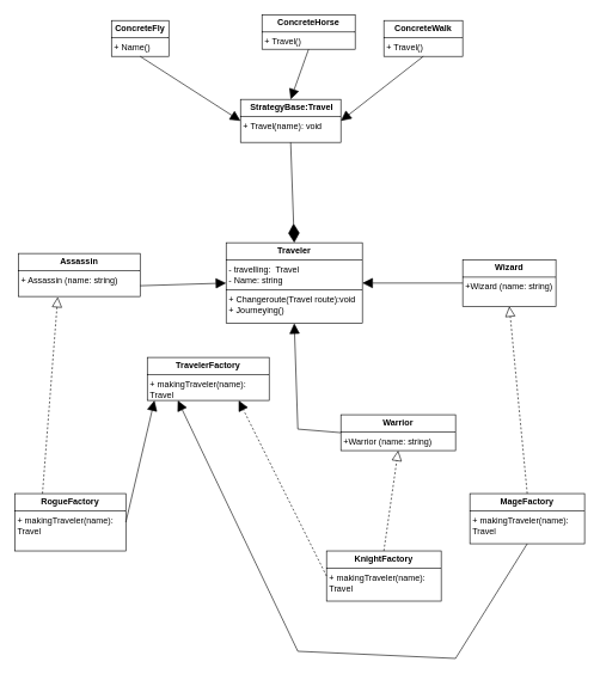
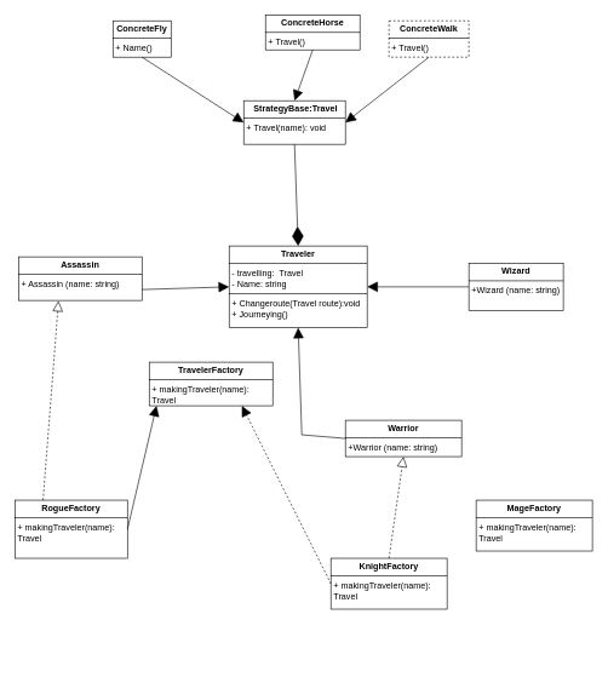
- <mxCell id="6" value="&lt;p style=&quot;margin:0px;margin-top:4px;text-align:center;&quot;&gt;&lt;b&gt;ConcreteWalk&lt;/b&gt;&lt;/p&gt;&lt;hr size=&quot;1&quot; style=&quot;border-style:solid;&quot;&gt;&lt;p style=&quot;margin:0px;margin-left:4px;&quot;&gt;+ Travel()&lt;/p&gt;" style="verticalAlign=top;align=left;overflow=fill;html=1;whiteSpace=wrap;" parent="1" vertex="1"><mxGeometry x="535" y="28" width="110" height="50" as="geometry" /></mxCell>
+ <mxCell id="6" value="&lt;p style=&quot;margin:0px;margin-top:4px;text-align:center;&quot;&gt;&lt;b&gt;ConcreteWalk&lt;/b&gt;&lt;/p&gt;&lt;hr size=&quot;1&quot; style=&quot;border-style:solid;&quot;&gt;&lt;p style=&quot;margin:0px;margin-left:4px;&quot;&gt;+ Travel()&lt;/p&gt;" style="verticalAlign=top;align=left;overflow=fill;html=1;whiteSpace=wrap;dashed=1;" parent="1" vertex="1"><mxGeometry x="535" y="28" width="110" height="50" as="geometry" /></mxCell>
- <mxCell id="19" value="" style="endArrow=block;dashed=1;endFill=0;endSize=12;html=1;rounded=0;exitX=0.5;exitY=0;exitDx=0;exitDy=0;entryX=0.5;entryY=1;entryDx=0;entryDy=0;" parent="1" source="9" target="18" edge="1"><mxGeometry width="160" relative="1" as="geometry"><mxPoint x="565" y="728" as="sourcePoint" /><mxPoint x="575" y="488" as="targetPoint" /></mxGeometry></mxCell>
- <mxCell id="25" value="" style="endArrow=block;endFill=1;endSize=12;html=1;rounded=0;exitX=0.5;exitY=1;exitDx=0;exitDy=0;entryX=0.25;entryY=1;entryDx=0;entryDy=0;" parent="1" source="9" target="7" edge="1"><mxGeometry width="160" relative="1" as="geometry"><mxPoint x="765" y="948" as="sourcePoint" /><mxPoint x="355" y="948" as="targetPoint" /><Array as="points"><mxPoint x="635" y="918" /><mxPoint x="415" y="908" /></Array></mxGeometry></mxCell>
